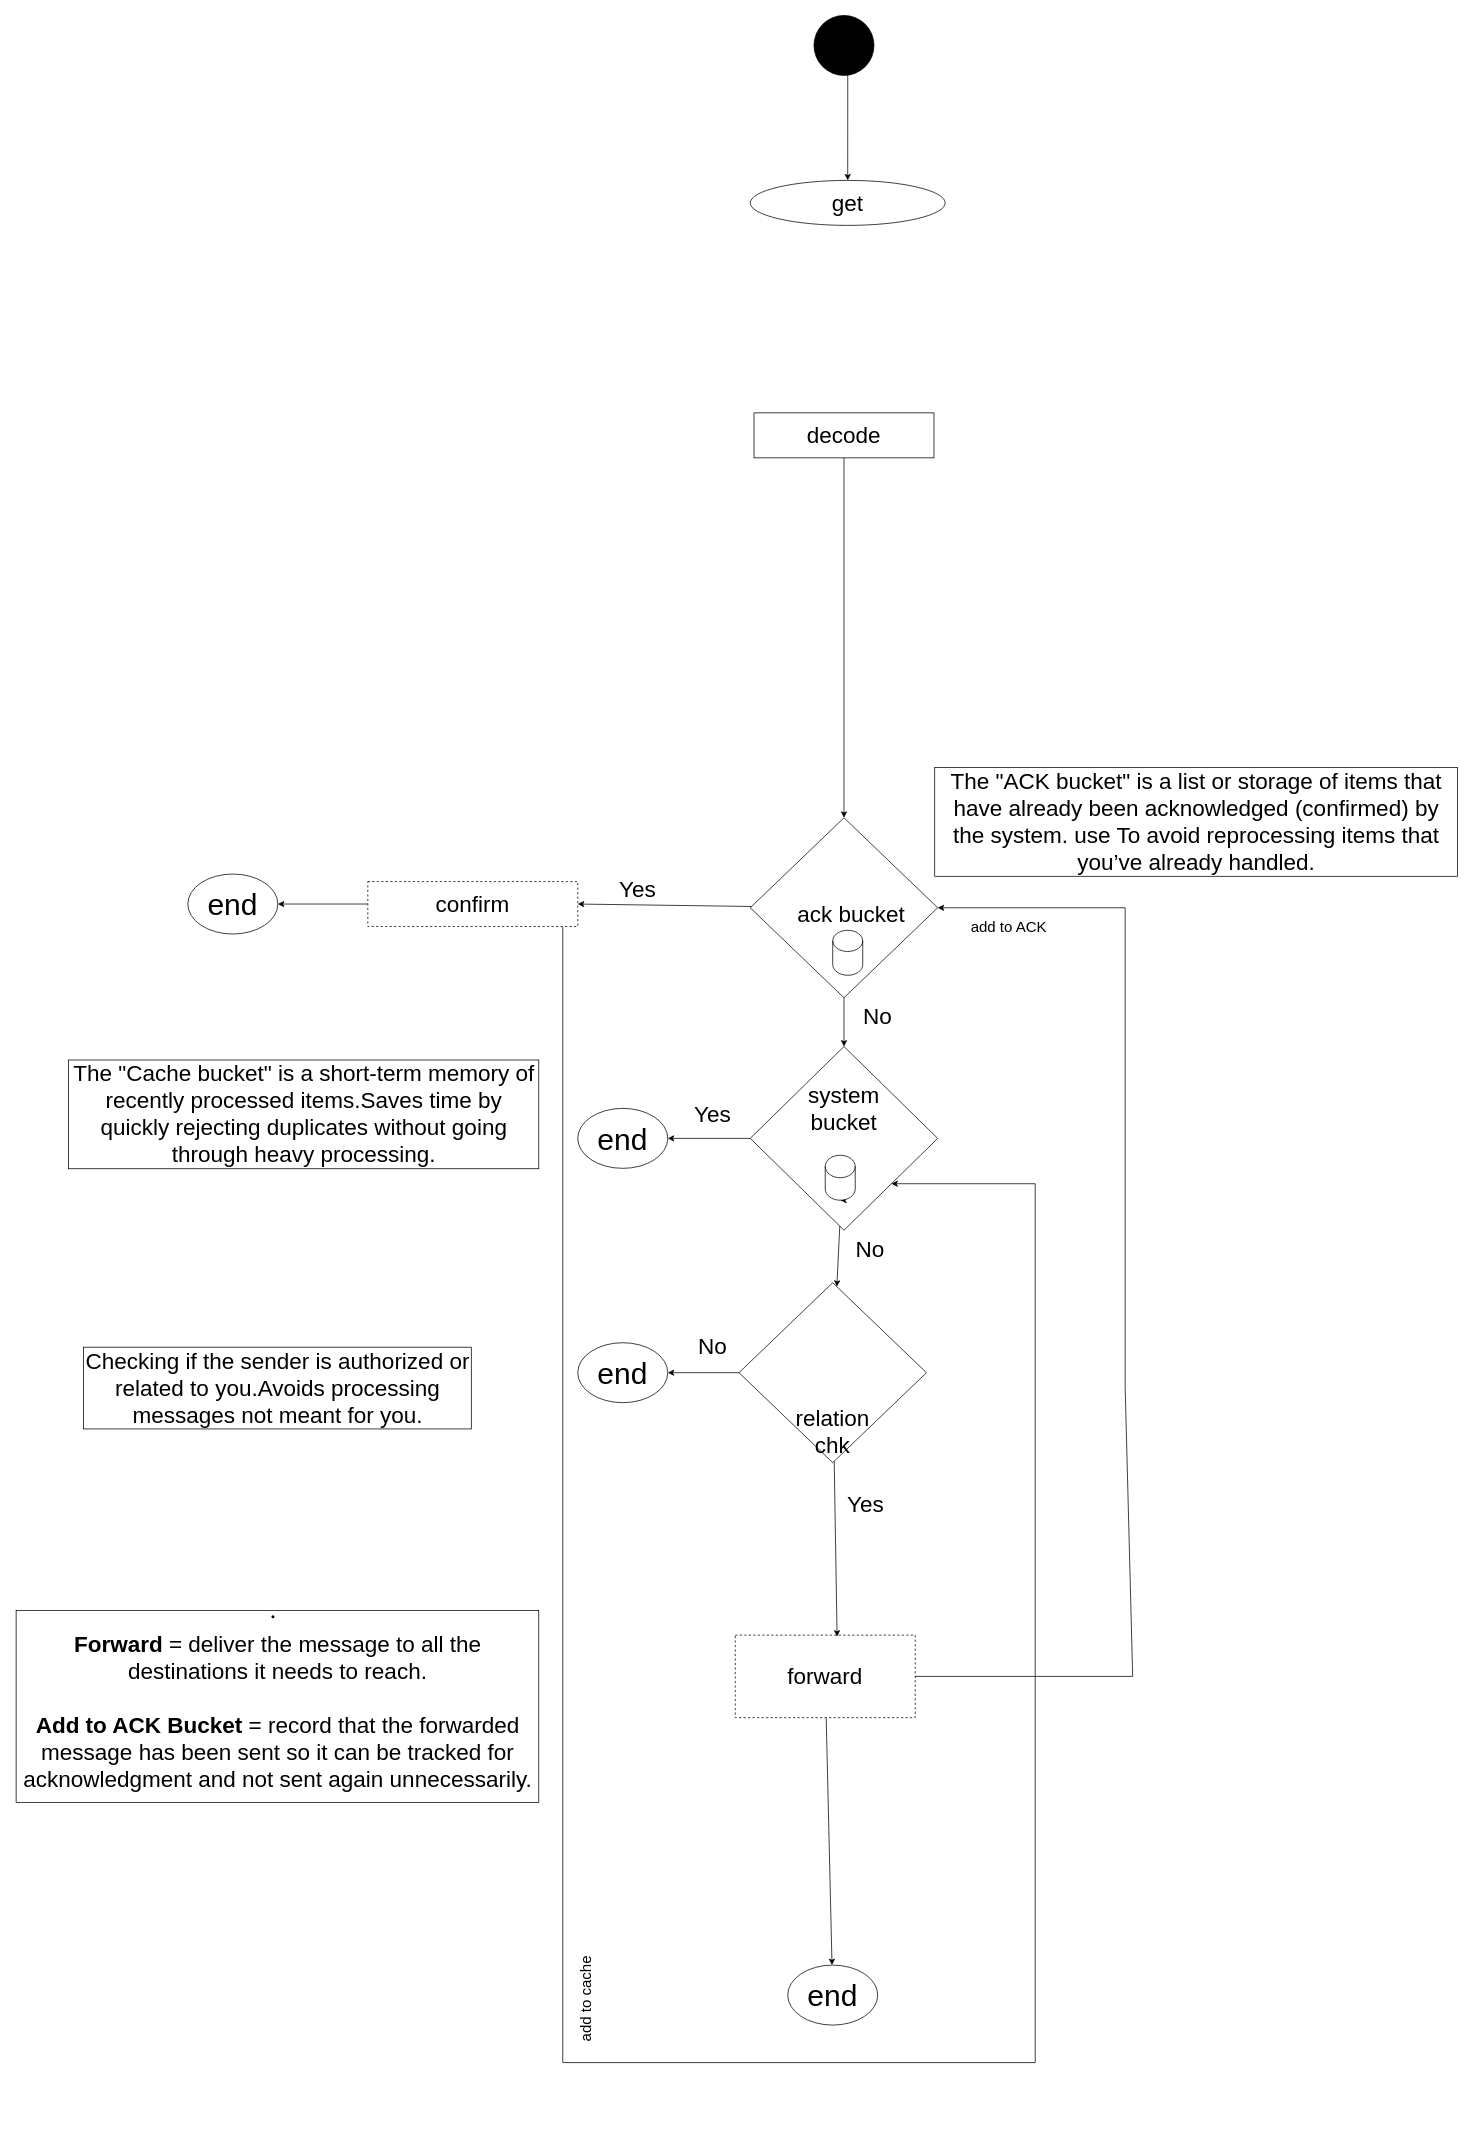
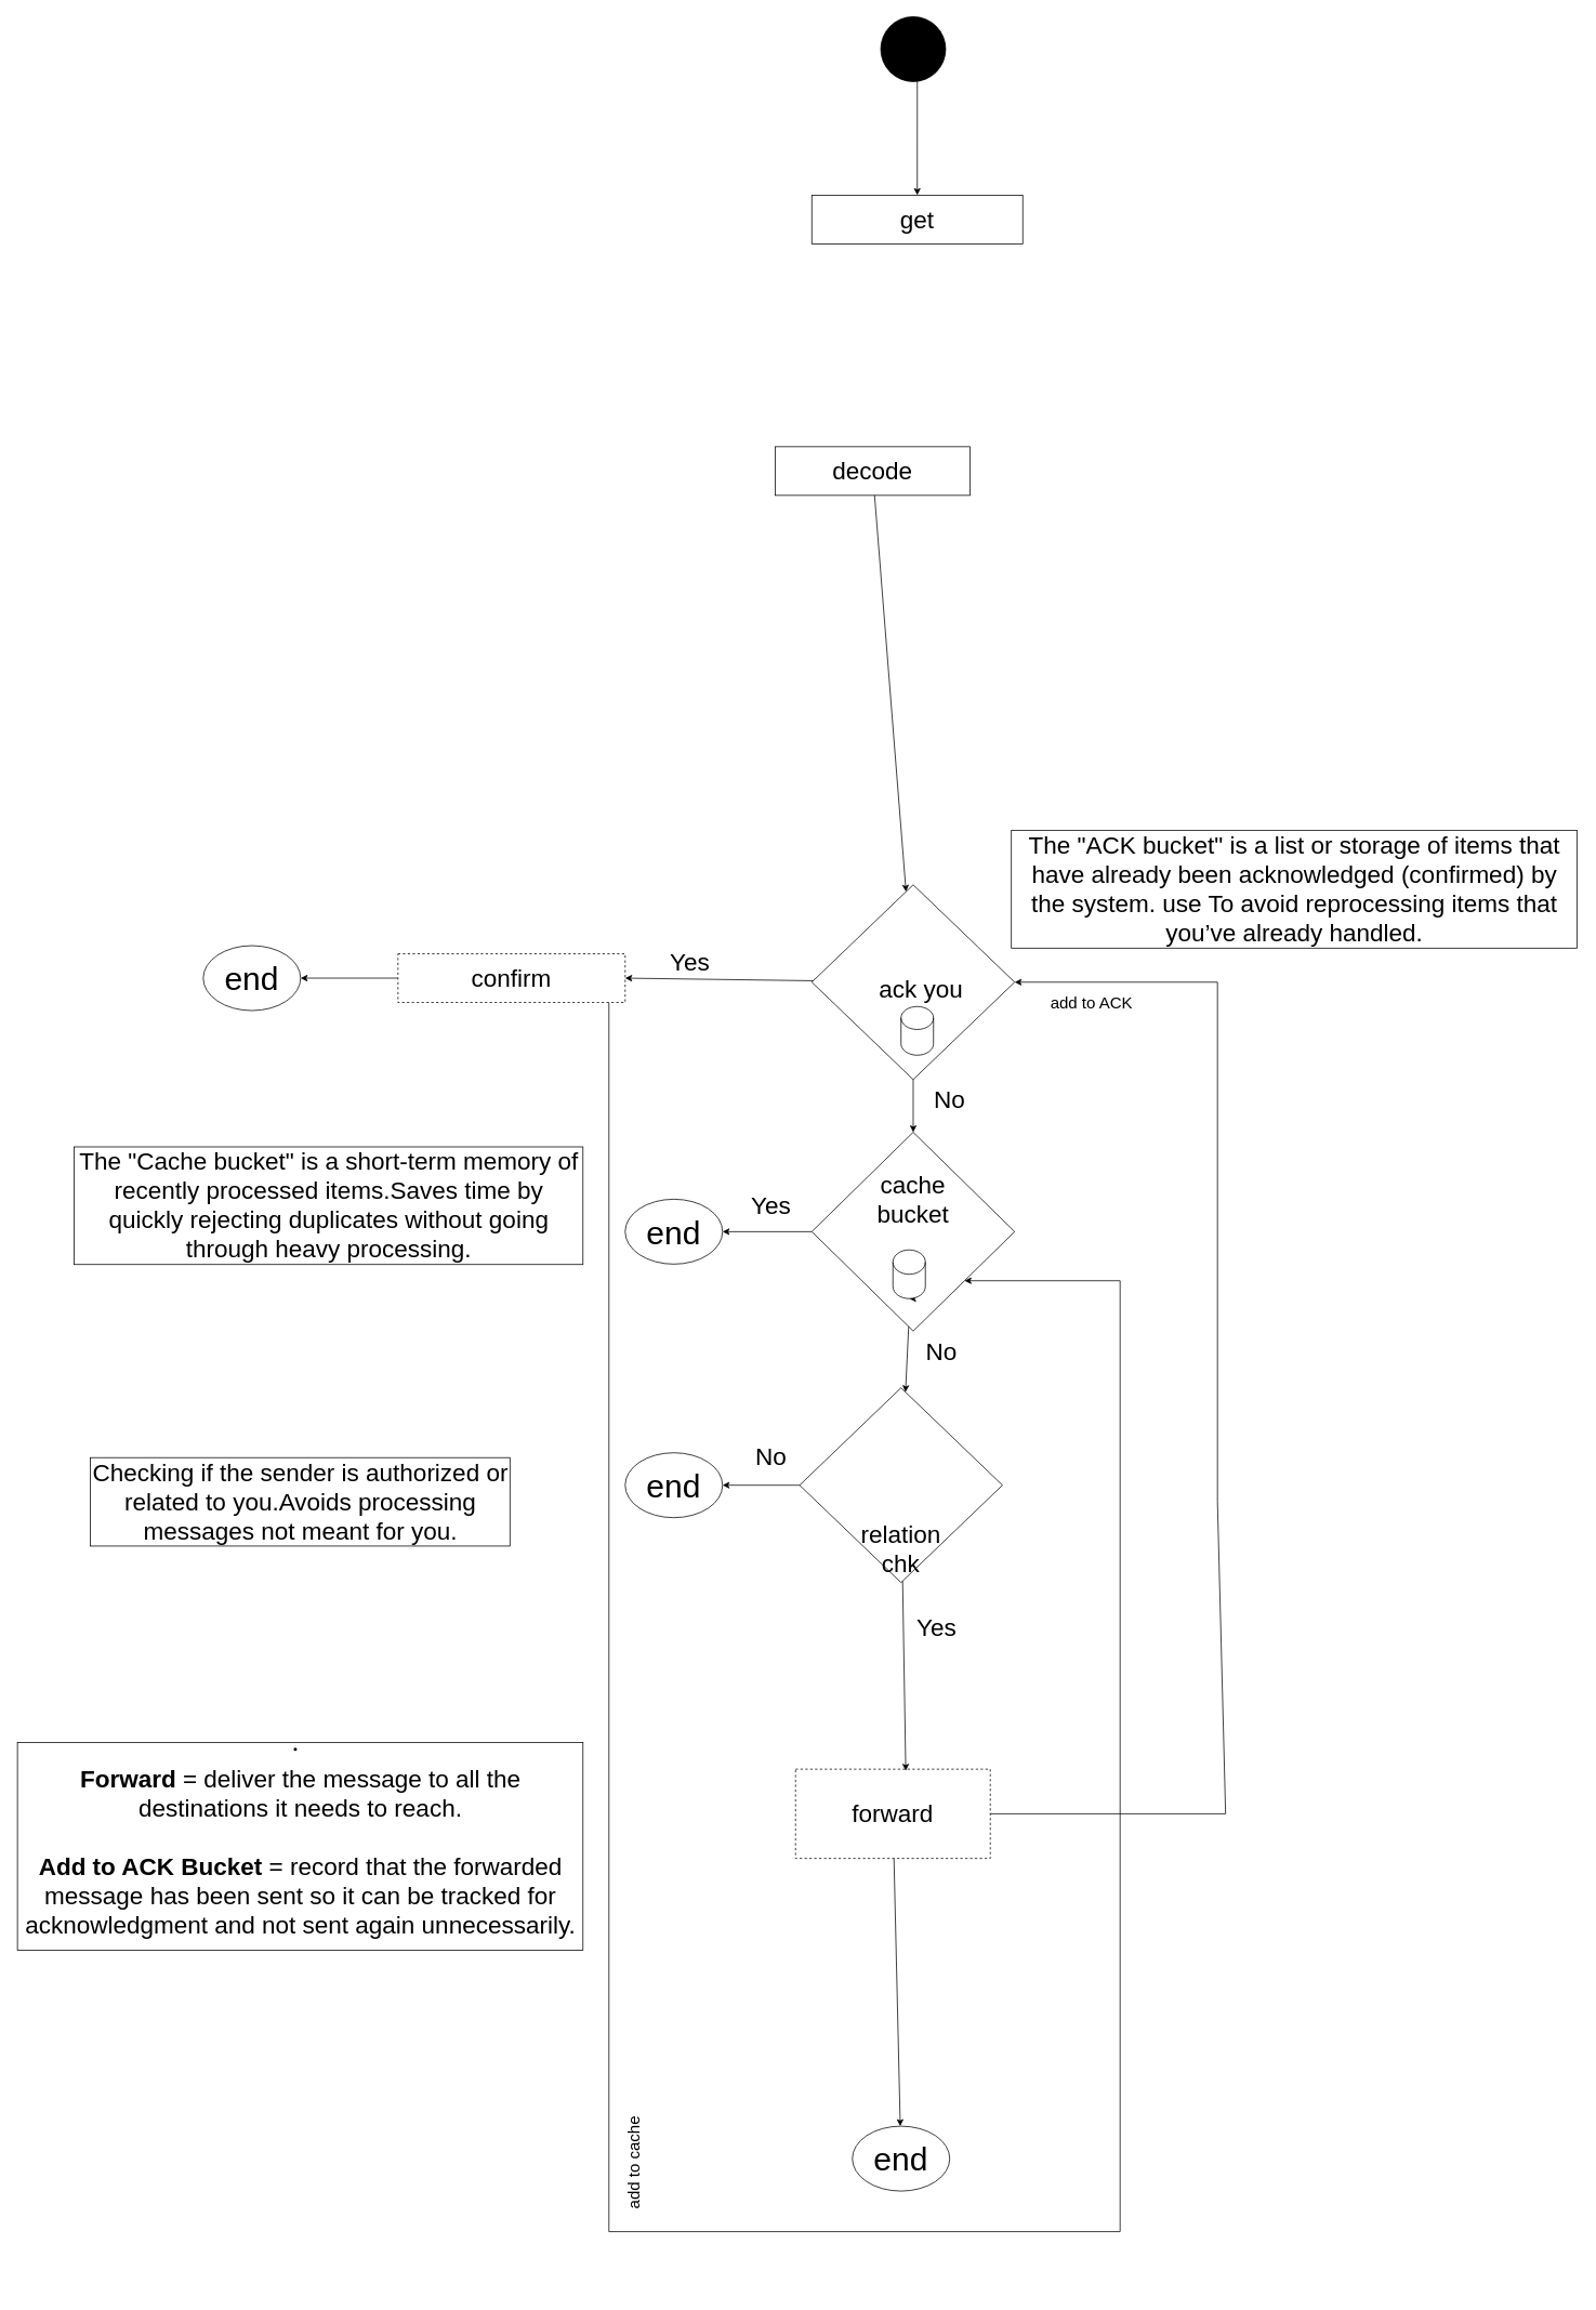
- <mxCell id="3" value="&lt;font style=&quot;font-size: 30px;&quot;&gt;get&lt;/font&gt;" style="ellipse;whiteSpace=wrap;html=1;" vertex="1" parent="1"><mxGeometry x="1000" y="240" width="260" height="60" as="geometry" /></mxCell>
+ <mxCell id="3" value="&lt;font style=&quot;font-size: 30px;&quot;&gt;get&lt;/font&gt;" style="rounded=0;whiteSpace=wrap;html=1;" vertex="1" parent="1"><mxGeometry x="1000" y="240" width="260" height="60" as="geometry" /></mxCell>
- <mxCell id="2" value="&lt;font style=&quot;font-size: 30px;&quot;&gt;decode&lt;/font&gt;" style="rounded=0;whiteSpace=wrap;html=1;" vertex="1" parent="1"><mxGeometry x="1005" y="550" width="240" height="60" as="geometry" /></mxCell>
+ <mxCell id="2" value="&lt;font style=&quot;font-size: 30px;&quot;&gt;decode&lt;/font&gt;" style="rounded=0;whiteSpace=wrap;html=1;" vertex="1" parent="1"><mxGeometry x="955" y="550" width="240" height="60" as="geometry" /></mxCell>
- <mxCell id="14" value="&lt;font style=&quot;font-size: 30px;&quot;&gt;ack bucket&lt;/font&gt;&lt;div&gt;&lt;font style=&quot;font-size: 20px;&quot;&gt;&lt;br&gt;&lt;/font&gt;&lt;/div&gt;" style="text;html=1;align=center;verticalAlign=middle;whiteSpace=wrap;rounded=0;" vertex="1" parent="1"><mxGeometry x="1060" y="1185" width="150" height="90" as="geometry" /></mxCell>
+ <mxCell id="14" value="&lt;font style=&quot;font-size: 30px;&quot;&gt;ack you&lt;/font&gt;&lt;div&gt;&lt;font style=&quot;font-size: 20px;&quot;&gt;&lt;br&gt;&lt;/font&gt;&lt;/div&gt;" style="text;html=1;align=center;verticalAlign=middle;whiteSpace=wrap;rounded=0;" vertex="1" parent="1"><mxGeometry x="1060" y="1185" width="150" height="90" as="geometry" /></mxCell>
- <mxCell id="16" value="&lt;font style=&quot;font-size: 30px;&quot;&gt;system bucket&lt;/font&gt;&lt;div&gt;&lt;font style=&quot;font-size: 20px;&quot;&gt;&lt;br&gt;&lt;/font&gt;&lt;/div&gt;" style="text;html=1;align=center;verticalAlign=middle;whiteSpace=wrap;rounded=0;" vertex="1" parent="1"><mxGeometry x="1050" y="1400" width="150" height="180" as="geometry" /></mxCell>
+ <mxCell id="16" value="&lt;font style=&quot;font-size: 30px;&quot;&gt;cache bucket&lt;/font&gt;&lt;div&gt;&lt;font style=&quot;font-size: 20px;&quot;&gt;&lt;br&gt;&lt;/font&gt;&lt;/div&gt;" style="text;html=1;align=center;verticalAlign=middle;whiteSpace=wrap;rounded=0;" vertex="1" parent="1"><mxGeometry x="1050" y="1400" width="150" height="180" as="geometry" /></mxCell>
